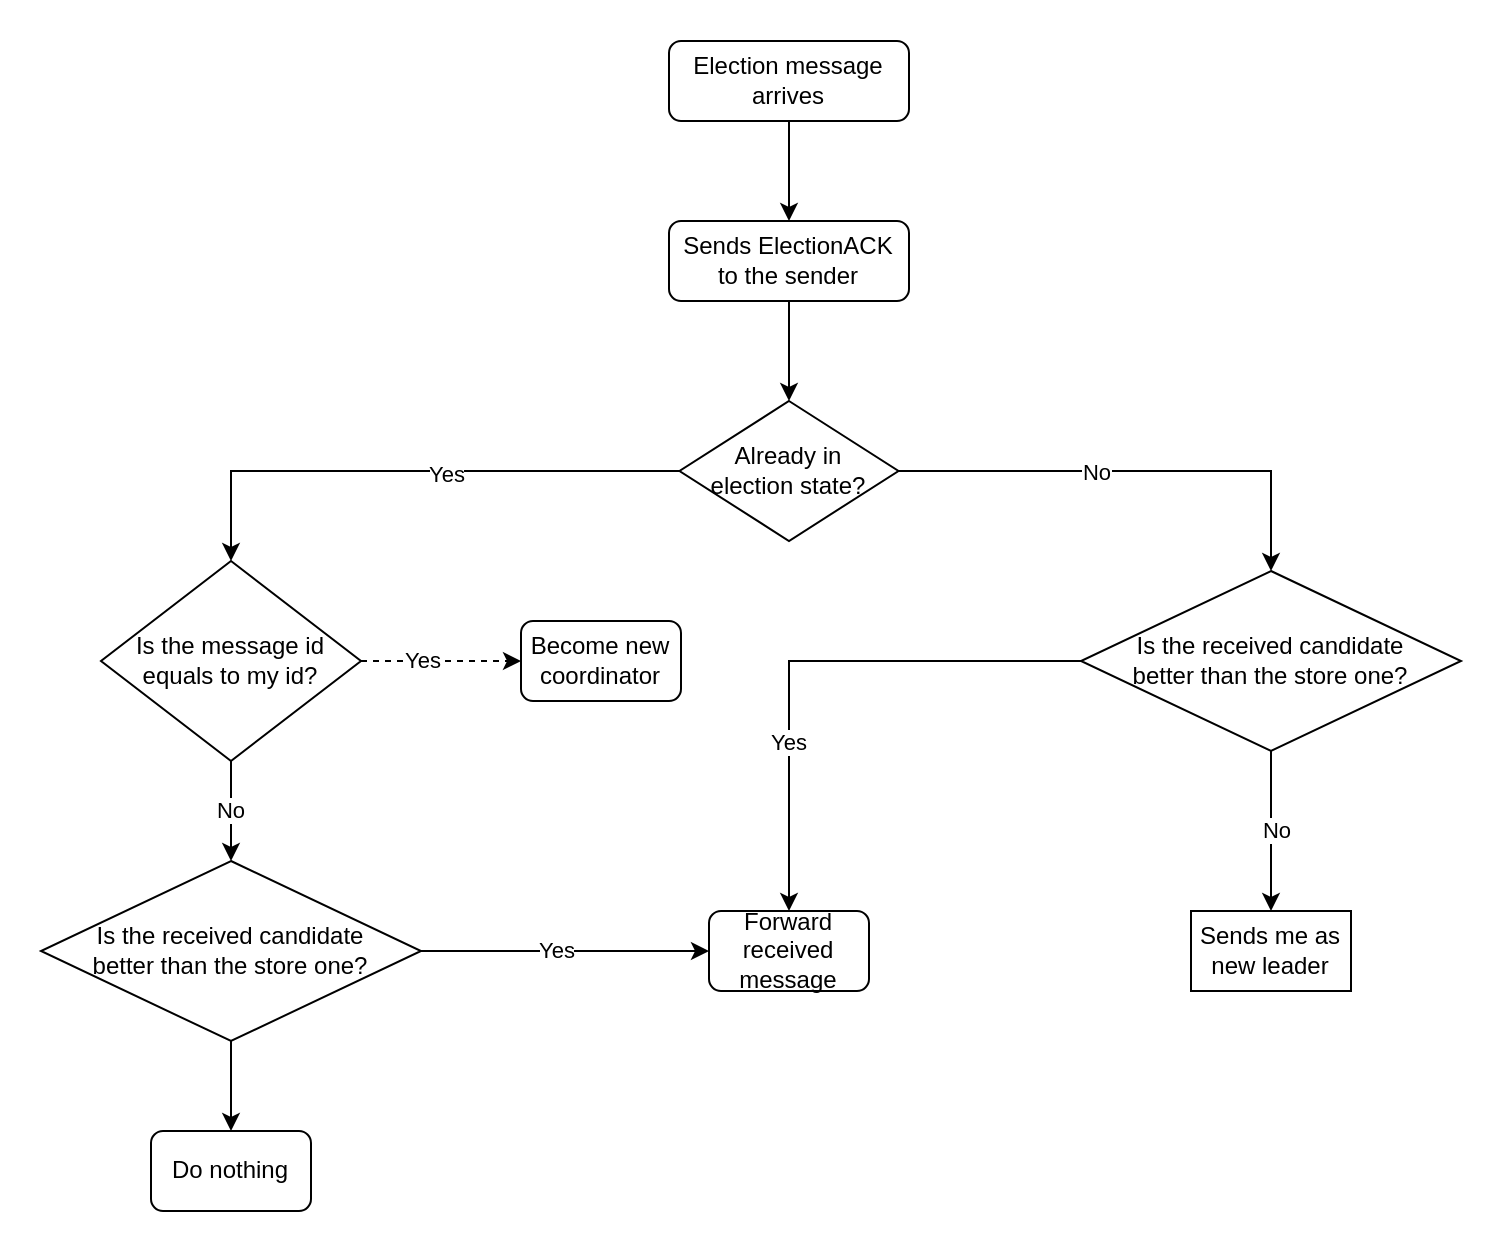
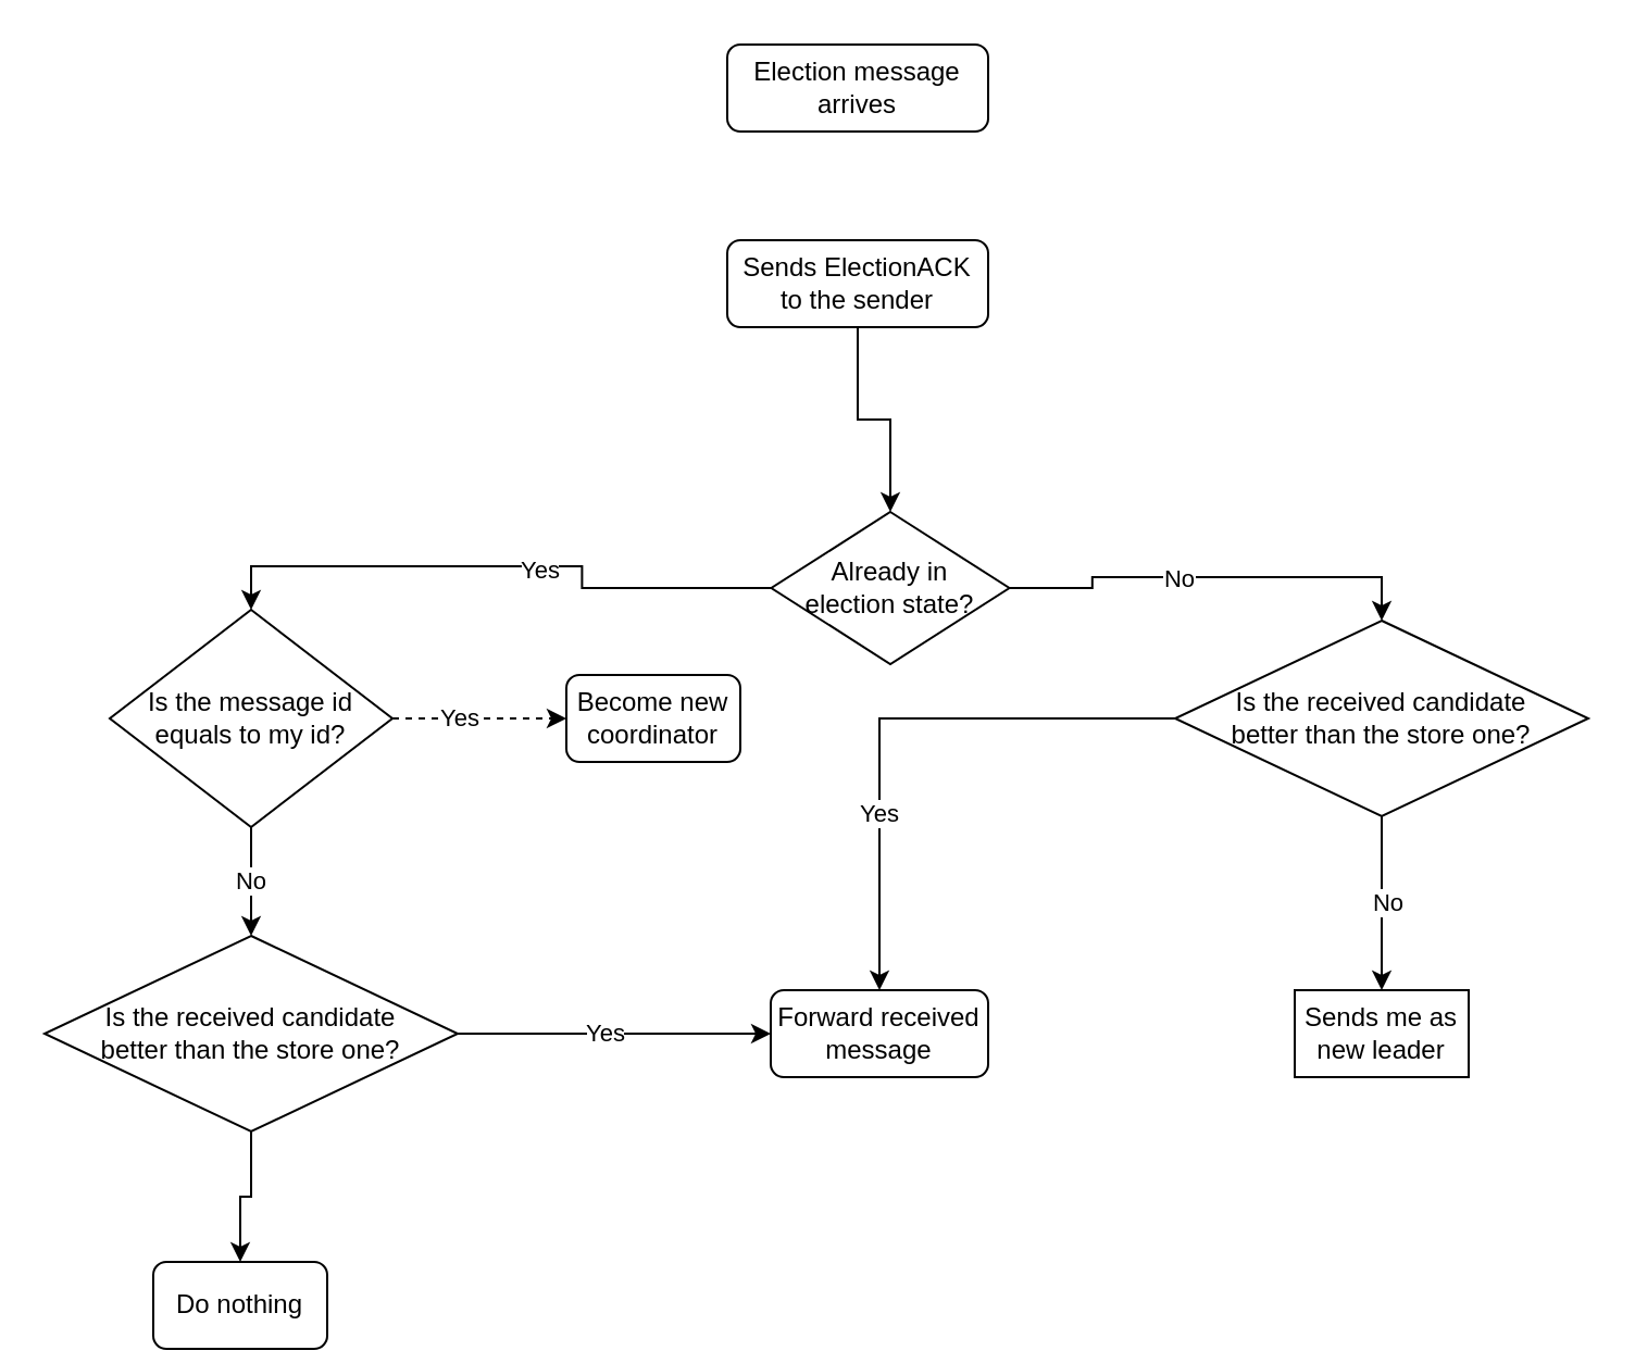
- <mxCell id="2" style="edgeStyle=orthogonalEdgeStyle;rounded=0;orthogonalLoop=1;jettySize=auto;html=1;exitX=0.5;exitY=1;exitDx=0;exitDy=0;entryX=0.5;entryY=0;entryDx=0;entryDy=0;" edge="1" parent="1" source="3" target="5"><mxGeometry relative="1" as="geometry" /></mxCell>
- <mxCell id="10" value="Already in &lt;br&gt;election state?" style="rhombus;whiteSpace=wrap;html=1;align=center;" vertex="1" parent="1"><mxGeometry x="339.25" y="200" width="109.5" height="70" as="geometry" /></mxCell>
+ <mxCell id="10" value="Already in &lt;br&gt;election state?" style="rhombus;whiteSpace=wrap;html=1;align=center;" vertex="1" parent="1"><mxGeometry x="354.25" y="235" width="109.5" height="70" as="geometry" /></mxCell>
- <mxCell id="21" value="Forward received message" style="rounded=1;whiteSpace=wrap;html=1;fontSize=12;glass=0;strokeWidth=1;shadow=0;" vertex="1" parent="1"><mxGeometry x="354" y="455" width="80" height="40" as="geometry" /></mxCell>
+ <mxCell id="21" value="Forward received message" style="rounded=1;whiteSpace=wrap;html=1;fontSize=12;glass=0;strokeWidth=1;shadow=0;" vertex="1" parent="1"><mxGeometry x="354" y="455" width="100" height="40" as="geometry" /></mxCell>
- <mxCell id="22" value="Do nothing" style="rounded=1;whiteSpace=wrap;html=1;fontSize=12;glass=0;strokeWidth=1;shadow=0;" vertex="1" parent="1"><mxGeometry x="75" y="565" width="80" height="40" as="geometry" /></mxCell>
+ <mxCell id="22" value="Do nothing" style="rounded=1;whiteSpace=wrap;html=1;fontSize=12;glass=0;strokeWidth=1;shadow=0;" vertex="1" parent="1"><mxGeometry x="70" y="580" width="80" height="40" as="geometry" /></mxCell>
